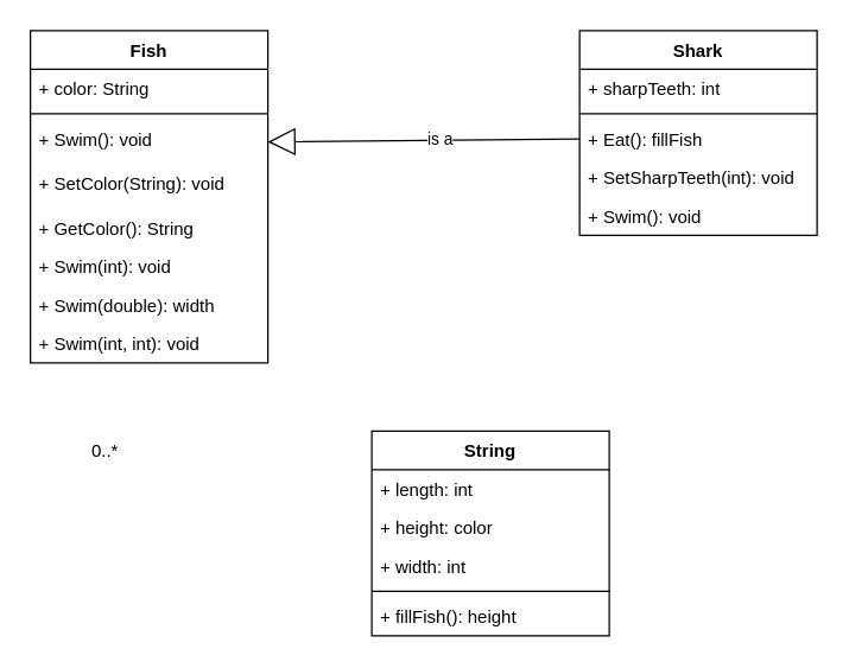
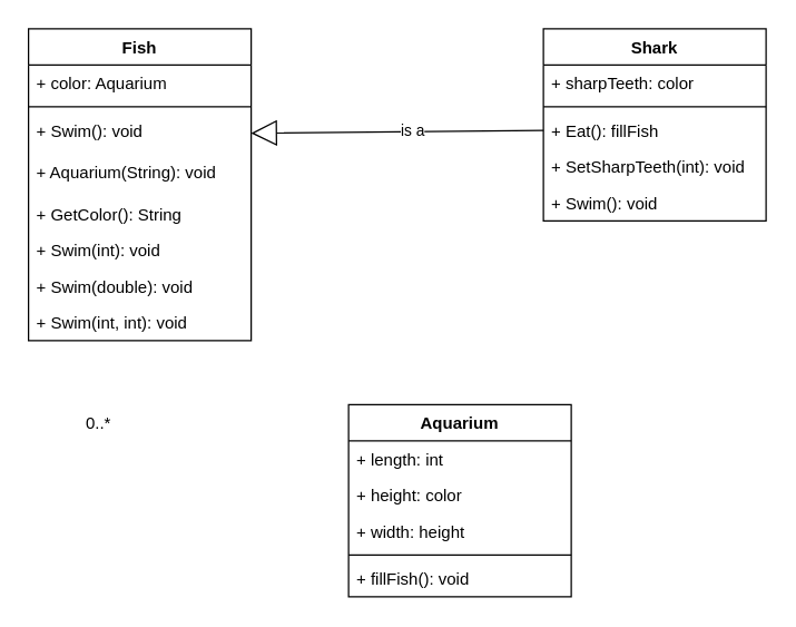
- <mxCell id="3" value="+ color: String" style="text;strokeColor=none;fillColor=none;align=left;verticalAlign=top;spacingLeft=4;spacingRight=4;overflow=hidden;rotatable=0;points=[[0,0.5],[1,0.5]];portConstraint=eastwest;" vertex="1" parent="2"><mxGeometry y="26" width="160" height="26" as="geometry" /></mxCell>
+ <mxCell id="3" value="+ color: Aquarium" style="text;strokeColor=none;fillColor=none;align=left;verticalAlign=top;spacingLeft=4;spacingRight=4;overflow=hidden;rotatable=0;points=[[0,0.5],[1,0.5]];portConstraint=eastwest;" vertex="1" parent="2"><mxGeometry y="26" width="160" height="26" as="geometry" /></mxCell>
- <mxCell id="20" value="+ sharpTeeth: int" style="text;strokeColor=none;fillColor=none;align=left;verticalAlign=top;spacingLeft=4;spacingRight=4;overflow=hidden;rotatable=0;points=[[0,0.5],[1,0.5]];portConstraint=eastwest;" vertex="1" parent="19"><mxGeometry y="26" width="160" height="26" as="geometry" /></mxCell>
+ <mxCell id="20" value="+ sharpTeeth: color" style="text;strokeColor=none;fillColor=none;align=left;verticalAlign=top;spacingLeft=4;spacingRight=4;overflow=hidden;rotatable=0;points=[[0,0.5],[1,0.5]];portConstraint=eastwest;" vertex="1" parent="19"><mxGeometry y="26" width="160" height="26" as="geometry" /></mxCell>
- <mxCell id="6" value="+ SetColor(String): void" style="text;strokeColor=none;fillColor=none;align=left;verticalAlign=top;spacingLeft=4;spacingRight=4;overflow=hidden;rotatable=0;points=[[0,0.5],[1,0.5]];portConstraint=eastwest;" vertex="1" parent="2"><mxGeometry y="90" width="160" height="30" as="geometry" /></mxCell>
+ <mxCell id="6" value="+ Aquarium(String): void" style="text;strokeColor=none;fillColor=none;align=left;verticalAlign=top;spacingLeft=4;spacingRight=4;overflow=hidden;rotatable=0;points=[[0,0.5],[1,0.5]];portConstraint=eastwest;" vertex="1" parent="2"><mxGeometry y="90" width="160" height="30" as="geometry" /></mxCell>
- <mxCell id="9" value="+ Swim(double): width" style="text;strokeColor=none;fillColor=none;align=left;verticalAlign=top;spacingLeft=4;spacingRight=4;overflow=hidden;rotatable=0;points=[[0,0.5],[1,0.5]];portConstraint=eastwest;" vertex="1" parent="2"><mxGeometry y="172" width="160" height="26" as="geometry" /></mxCell>
+ <mxCell id="9" value="+ Swim(double): void" style="text;strokeColor=none;fillColor=none;align=left;verticalAlign=top;spacingLeft=4;spacingRight=4;overflow=hidden;rotatable=0;points=[[0,0.5],[1,0.5]];portConstraint=eastwest;" vertex="1" parent="2"><mxGeometry y="172" width="160" height="26" as="geometry" /></mxCell>
- <mxCell id="11" value="String" style="swimlane;fontStyle=1;align=center;verticalAlign=top;childLayout=stackLayout;horizontal=1;startSize=26;horizontalStack=0;resizeParent=1;resizeParentMax=0;resizeLast=0;collapsible=1;marginBottom=0;" vertex="1" parent="1"><mxGeometry x="250" y="290" width="160" height="138" as="geometry" /></mxCell>
+ <mxCell id="11" value="Aquarium" style="swimlane;fontStyle=1;align=center;verticalAlign=top;childLayout=stackLayout;horizontal=1;startSize=26;horizontalStack=0;resizeParent=1;resizeParentMax=0;resizeLast=0;collapsible=1;marginBottom=0;" vertex="1" parent="1"><mxGeometry x="250" y="290" width="160" height="138" as="geometry" /></mxCell>
- <mxCell id="14" value="+ width: int" style="text;strokeColor=none;fillColor=none;align=left;verticalAlign=top;spacingLeft=4;spacingRight=4;overflow=hidden;rotatable=0;points=[[0,0.5],[1,0.5]];portConstraint=eastwest;" vertex="1" parent="11"><mxGeometry y="78" width="160" height="26" as="geometry" /></mxCell>
+ <mxCell id="14" value="+ width: height" style="text;strokeColor=none;fillColor=none;align=left;verticalAlign=top;spacingLeft=4;spacingRight=4;overflow=hidden;rotatable=0;points=[[0,0.5],[1,0.5]];portConstraint=eastwest;" vertex="1" parent="11"><mxGeometry y="78" width="160" height="26" as="geometry" /></mxCell>
- <mxCell id="16" value="+ fillFish(): height" style="text;strokeColor=none;fillColor=none;align=left;verticalAlign=top;spacingLeft=4;spacingRight=4;overflow=hidden;rotatable=0;points=[[0,0.5],[1,0.5]];portConstraint=eastwest;" vertex="1" parent="11"><mxGeometry y="112" width="160" height="26" as="geometry" /></mxCell>
+ <mxCell id="16" value="+ fillFish(): void" style="text;strokeColor=none;fillColor=none;align=left;verticalAlign=top;spacingLeft=4;spacingRight=4;overflow=hidden;rotatable=0;points=[[0,0.5],[1,0.5]];portConstraint=eastwest;" vertex="1" parent="11"><mxGeometry y="112" width="160" height="26" as="geometry" /></mxCell>
